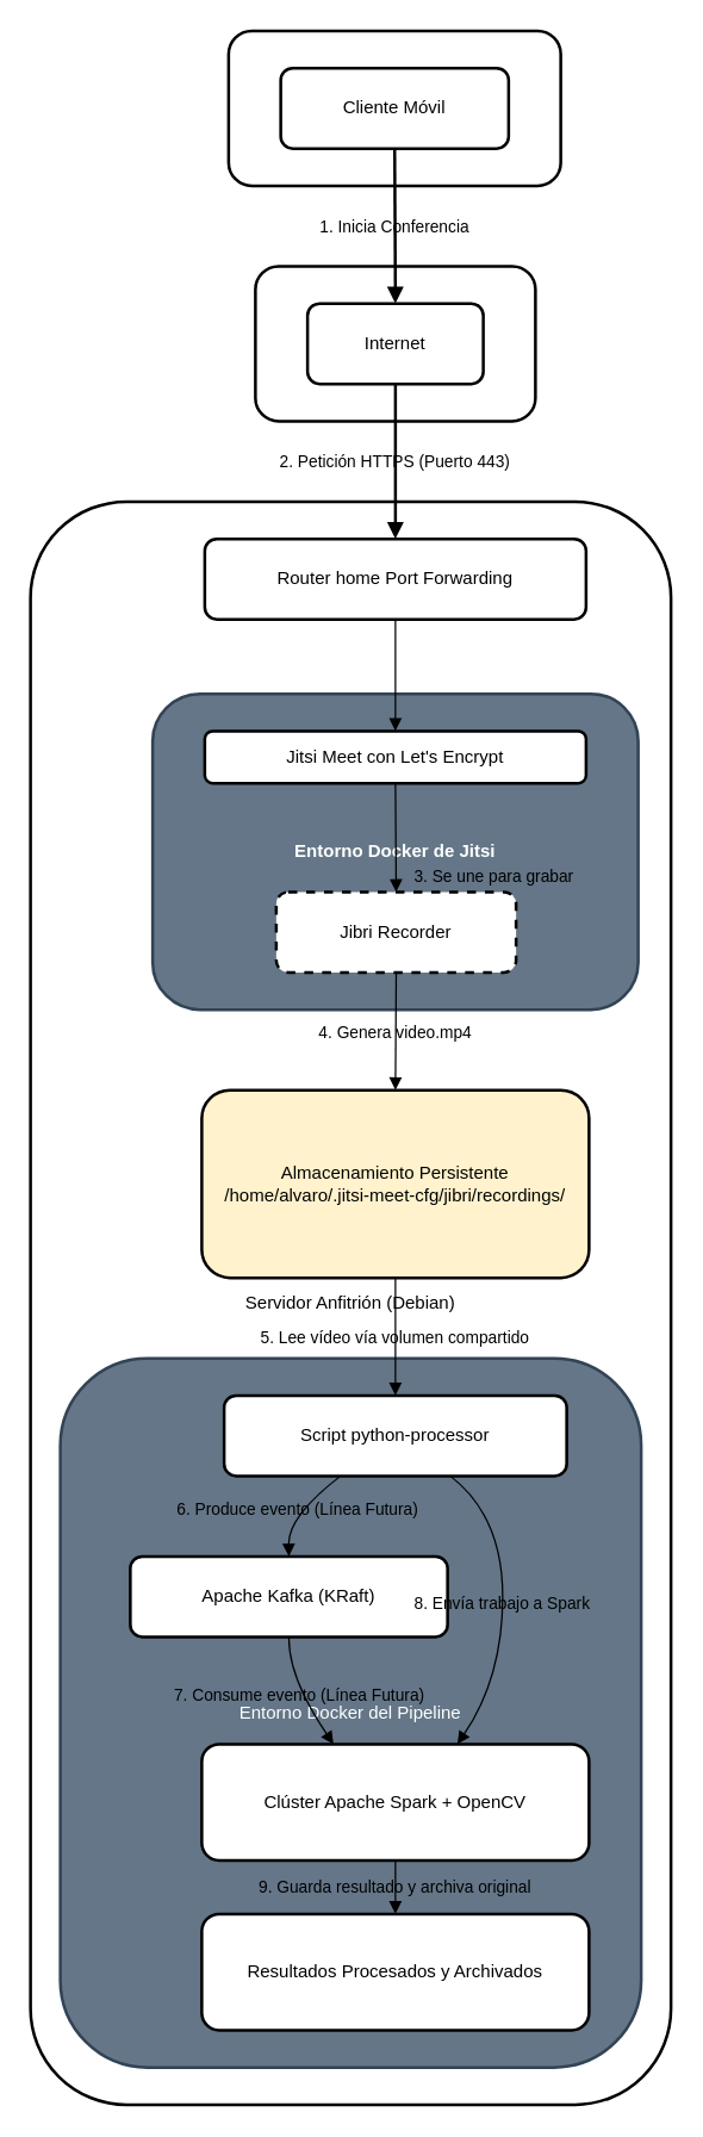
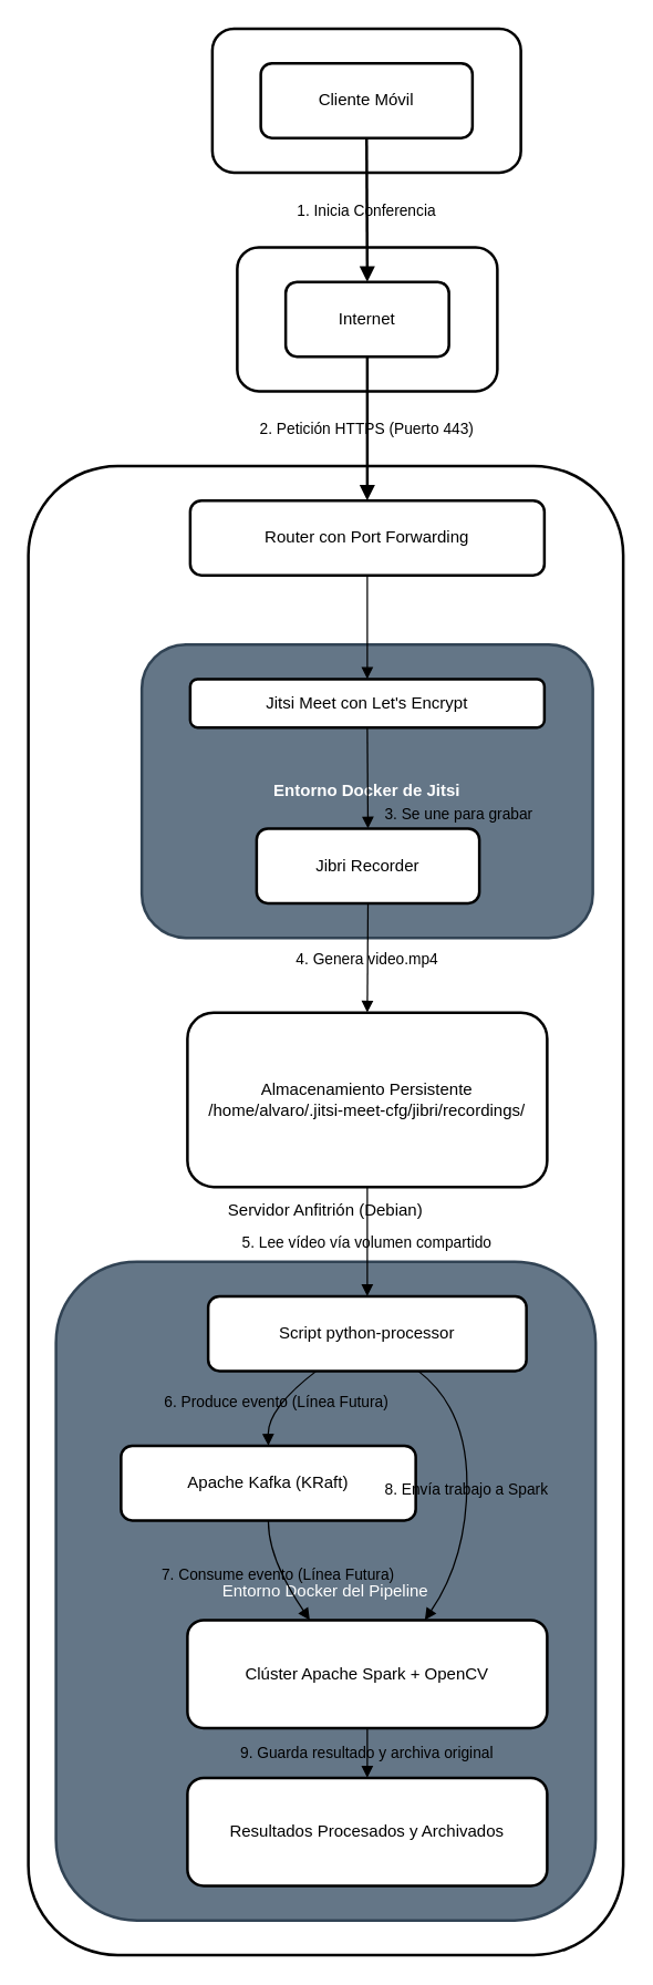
- <mxCell id="9" value="Router home Port Forwarding" style="whiteSpace=wrap;strokeWidth=2;labelBackgroundColor=none;rounded=1;" vertex="1" parent="1"><mxGeometry x="137" y="361" width="256" height="54" as="geometry" /></mxCell>
+ <mxCell id="9" value="Router con Port Forwarding" style="whiteSpace=wrap;strokeWidth=2;labelBackgroundColor=none;rounded=1;" vertex="1" parent="1"><mxGeometry x="137" y="361" width="256" height="54" as="geometry" /></mxCell>
- <mxCell id="11" value="Jibri Recorder" style="whiteSpace=wrap;strokeWidth=2;labelBackgroundColor=none;rounded=1;dashed=1;" vertex="1" parent="1"><mxGeometry x="185" y="598" width="161" height="54" as="geometry" /></mxCell>
+ <mxCell id="11" value="Jibri Recorder" style="whiteSpace=wrap;strokeWidth=2;labelBackgroundColor=none;rounded=1;" vertex="1" parent="1"><mxGeometry x="185" y="598" width="161" height="54" as="geometry" /></mxCell>
- <mxCell id="12" value="Almacenamiento Persistente&#10;/home/alvaro/.jitsi-meet-cfg/jibri/recordings/" style="whiteSpace=wrap;strokeWidth=2;labelBackgroundColor=none;rounded=1;fillColor=#fff2cc;" vertex="1" parent="1"><mxGeometry x="135" y="731" width="260" height="126" as="geometry" /></mxCell>
+ <mxCell id="12" value="Almacenamiento Persistente&#10;/home/alvaro/.jitsi-meet-cfg/jibri/recordings/" style="whiteSpace=wrap;strokeWidth=2;labelBackgroundColor=none;rounded=1;" vertex="1" parent="1"><mxGeometry x="135" y="731" width="260" height="126" as="geometry" /></mxCell>
